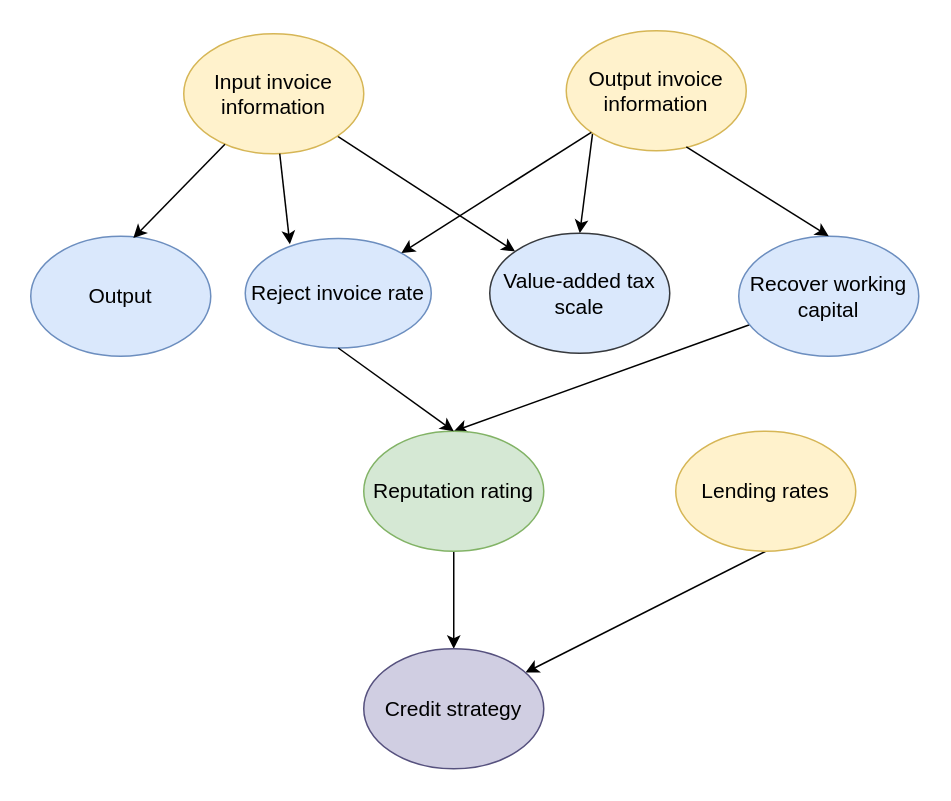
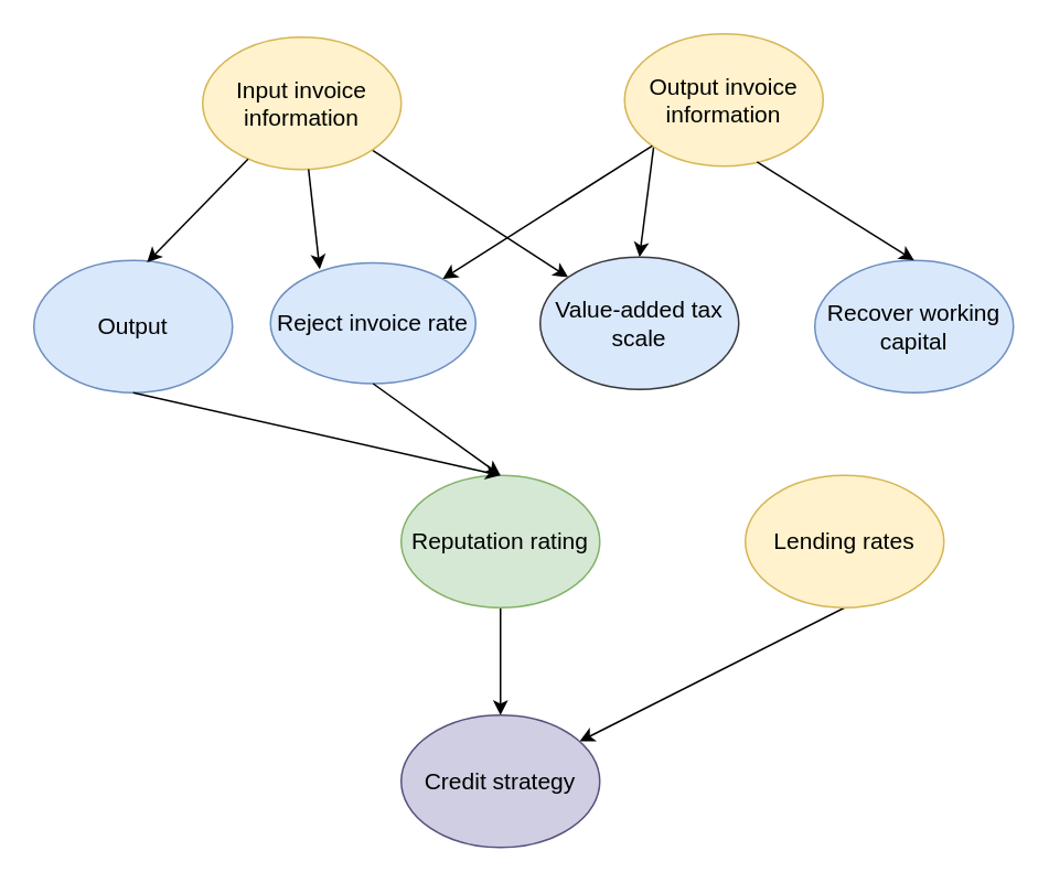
- <mxCell id="9" style="rounded=0;orthogonalLoop=1;jettySize=auto;html=1;entryX=0.5;entryY=0;entryDx=0;entryDy=0;" edge="1" parent="1" source="10" target="15"><mxGeometry relative="1" as="geometry" /></mxCell>
+ <mxCell id="17" value="" style="endArrow=classic;html=1;entryX=0.5;entryY=0;entryDx=0;entryDy=0;exitX=0.5;exitY=1;exitDx=0;exitDy=0;" edge="1" parent="1" source="12" target="15"><mxGeometry width="50" height="50" relative="1" as="geometry"><mxPoint x="-7" y="240" as="sourcePoint" /><mxPoint x="43" y="190" as="targetPoint" /></mxGeometry></mxCell>
